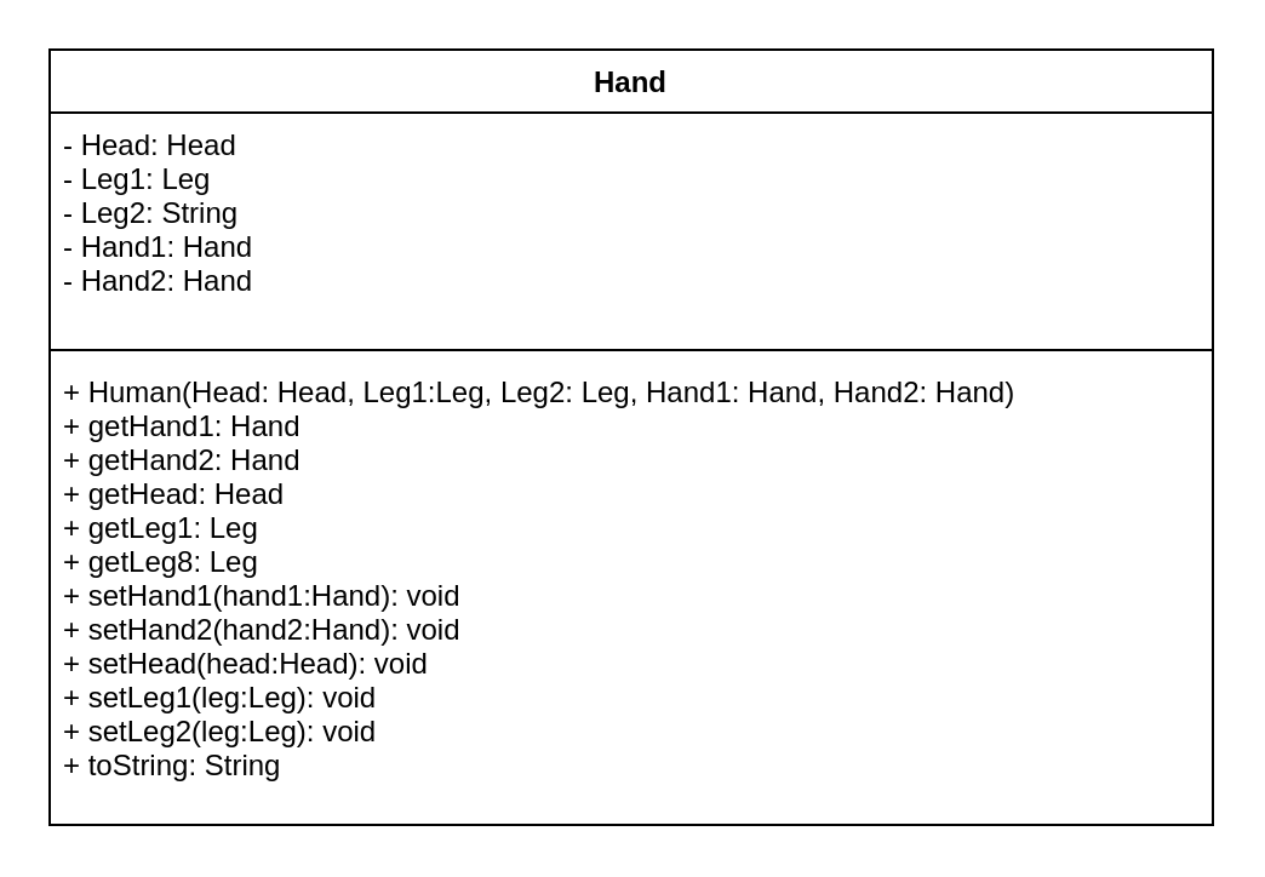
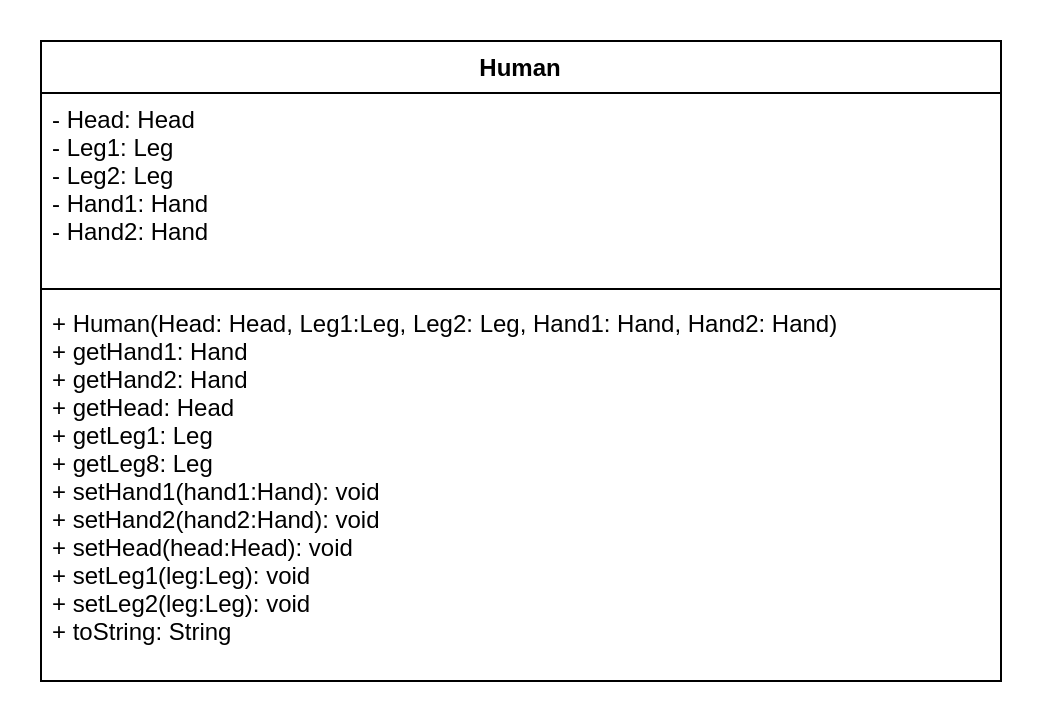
- <mxCell id="2" value="Hand" style="swimlane;fontStyle=1;align=center;verticalAlign=top;childLayout=stackLayout;horizontal=1;startSize=26;horizontalStack=0;resizeParent=1;resizeParentMax=0;resizeLast=0;collapsible=1;marginBottom=0;" parent="1" vertex="1"><mxGeometry x="20" y="20" width="480" height="320" as="geometry" /></mxCell>
+ <mxCell id="2" value="Human" style="swimlane;fontStyle=1;align=center;verticalAlign=top;childLayout=stackLayout;horizontal=1;startSize=26;horizontalStack=0;resizeParent=1;resizeParentMax=0;resizeLast=0;collapsible=1;marginBottom=0;" parent="1" vertex="1"><mxGeometry x="20" y="20" width="480" height="320" as="geometry" /></mxCell>
- <mxCell id="3" value="- Head: Head&#10;- Leg1: Leg&#10;- Leg2: String&#10;- Hand1: Hand&#10;- Hand2: Hand" style="text;strokeColor=none;fillColor=none;align=left;verticalAlign=top;spacingLeft=4;spacingRight=4;overflow=hidden;rotatable=0;points=[[0,0.5],[1,0.5]];portConstraint=eastwest;" parent="2" vertex="1"><mxGeometry y="26" width="480" height="94" as="geometry" /></mxCell>
+ <mxCell id="3" value="- Head: Head&#10;- Leg1: Leg&#10;- Leg2: Leg&#10;- Hand1: Hand&#10;- Hand2: Hand" style="text;strokeColor=none;fillColor=none;align=left;verticalAlign=top;spacingLeft=4;spacingRight=4;overflow=hidden;rotatable=0;points=[[0,0.5],[1,0.5]];portConstraint=eastwest;" parent="2" vertex="1"><mxGeometry y="26" width="480" height="94" as="geometry" /></mxCell>
